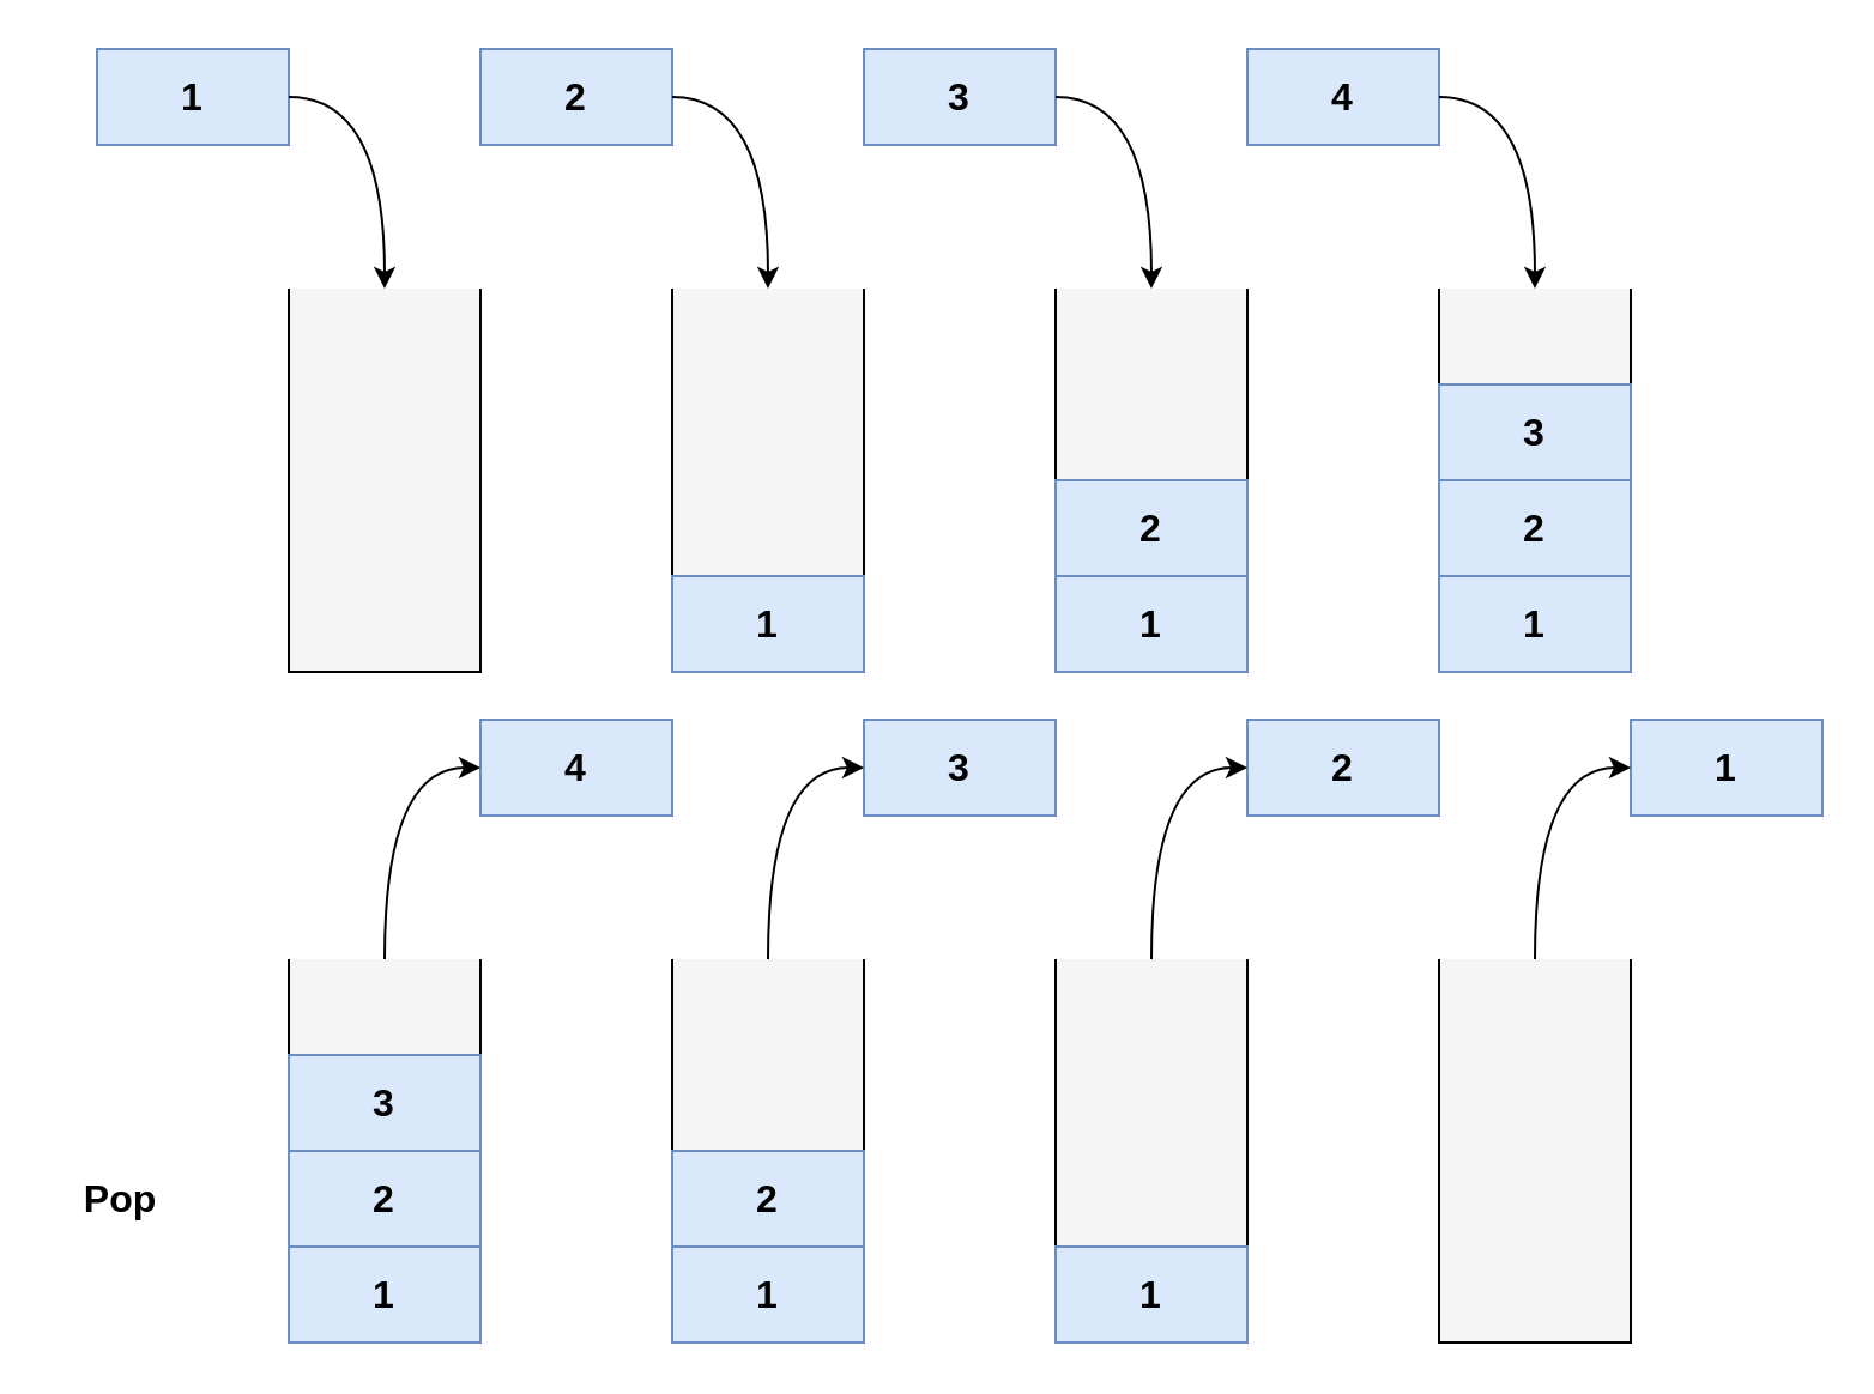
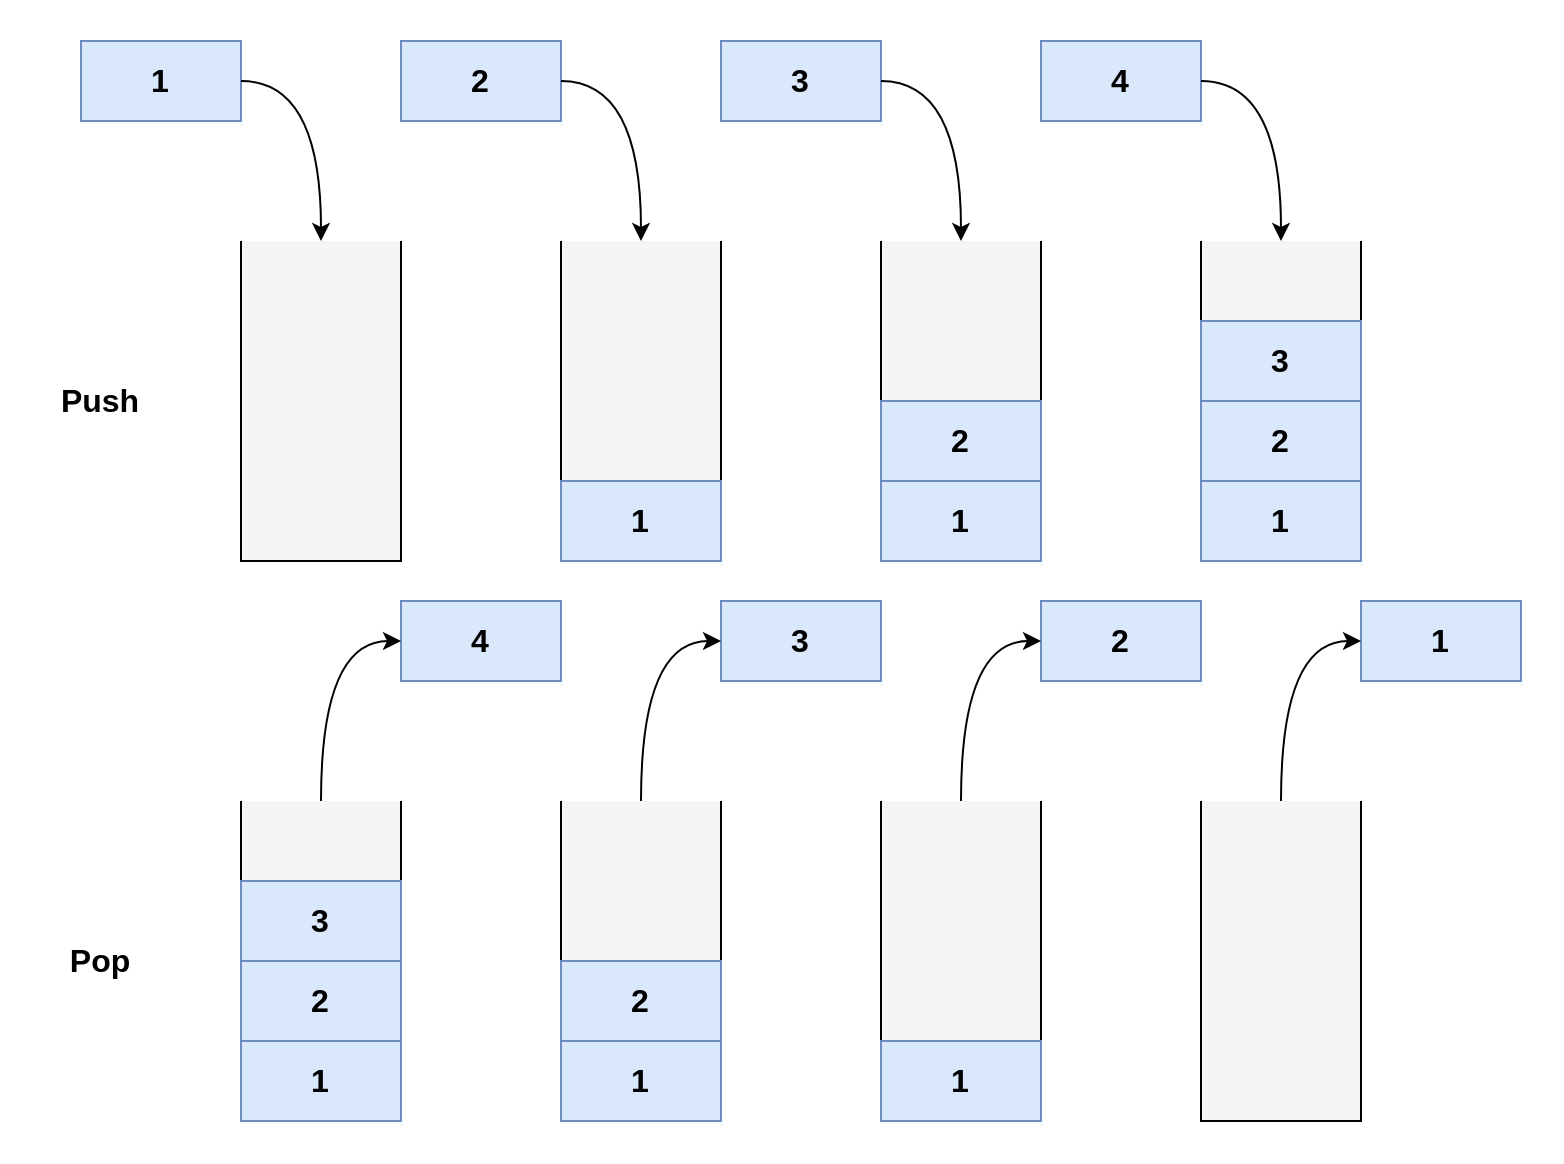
+ <mxCell id="46" value="Push" style="text;html=1;align=center;verticalAlign=middle;whiteSpace=wrap;rounded=0;fontSize=16;fontStyle=1" vertex="1" parent="1"><mxGeometry x="20" y="185" width="60" height="30" as="geometry" /></mxCell>
- <mxCell id="47" value="Pop" style="text;html=1;align=center;verticalAlign=middle;whiteSpace=wrap;rounded=0;fontSize=16;fontStyle=1" vertex="1" parent="1"><mxGeometry x="20" y="485" width="60" height="30" as="geometry" /></mxCell>
+ <mxCell id="47" value="Pop" style="text;html=1;align=center;verticalAlign=middle;whiteSpace=wrap;rounded=0;fontSize=16;fontStyle=1" vertex="1" parent="1"><mxGeometry x="20" y="465" width="60" height="30" as="geometry" /></mxCell>
